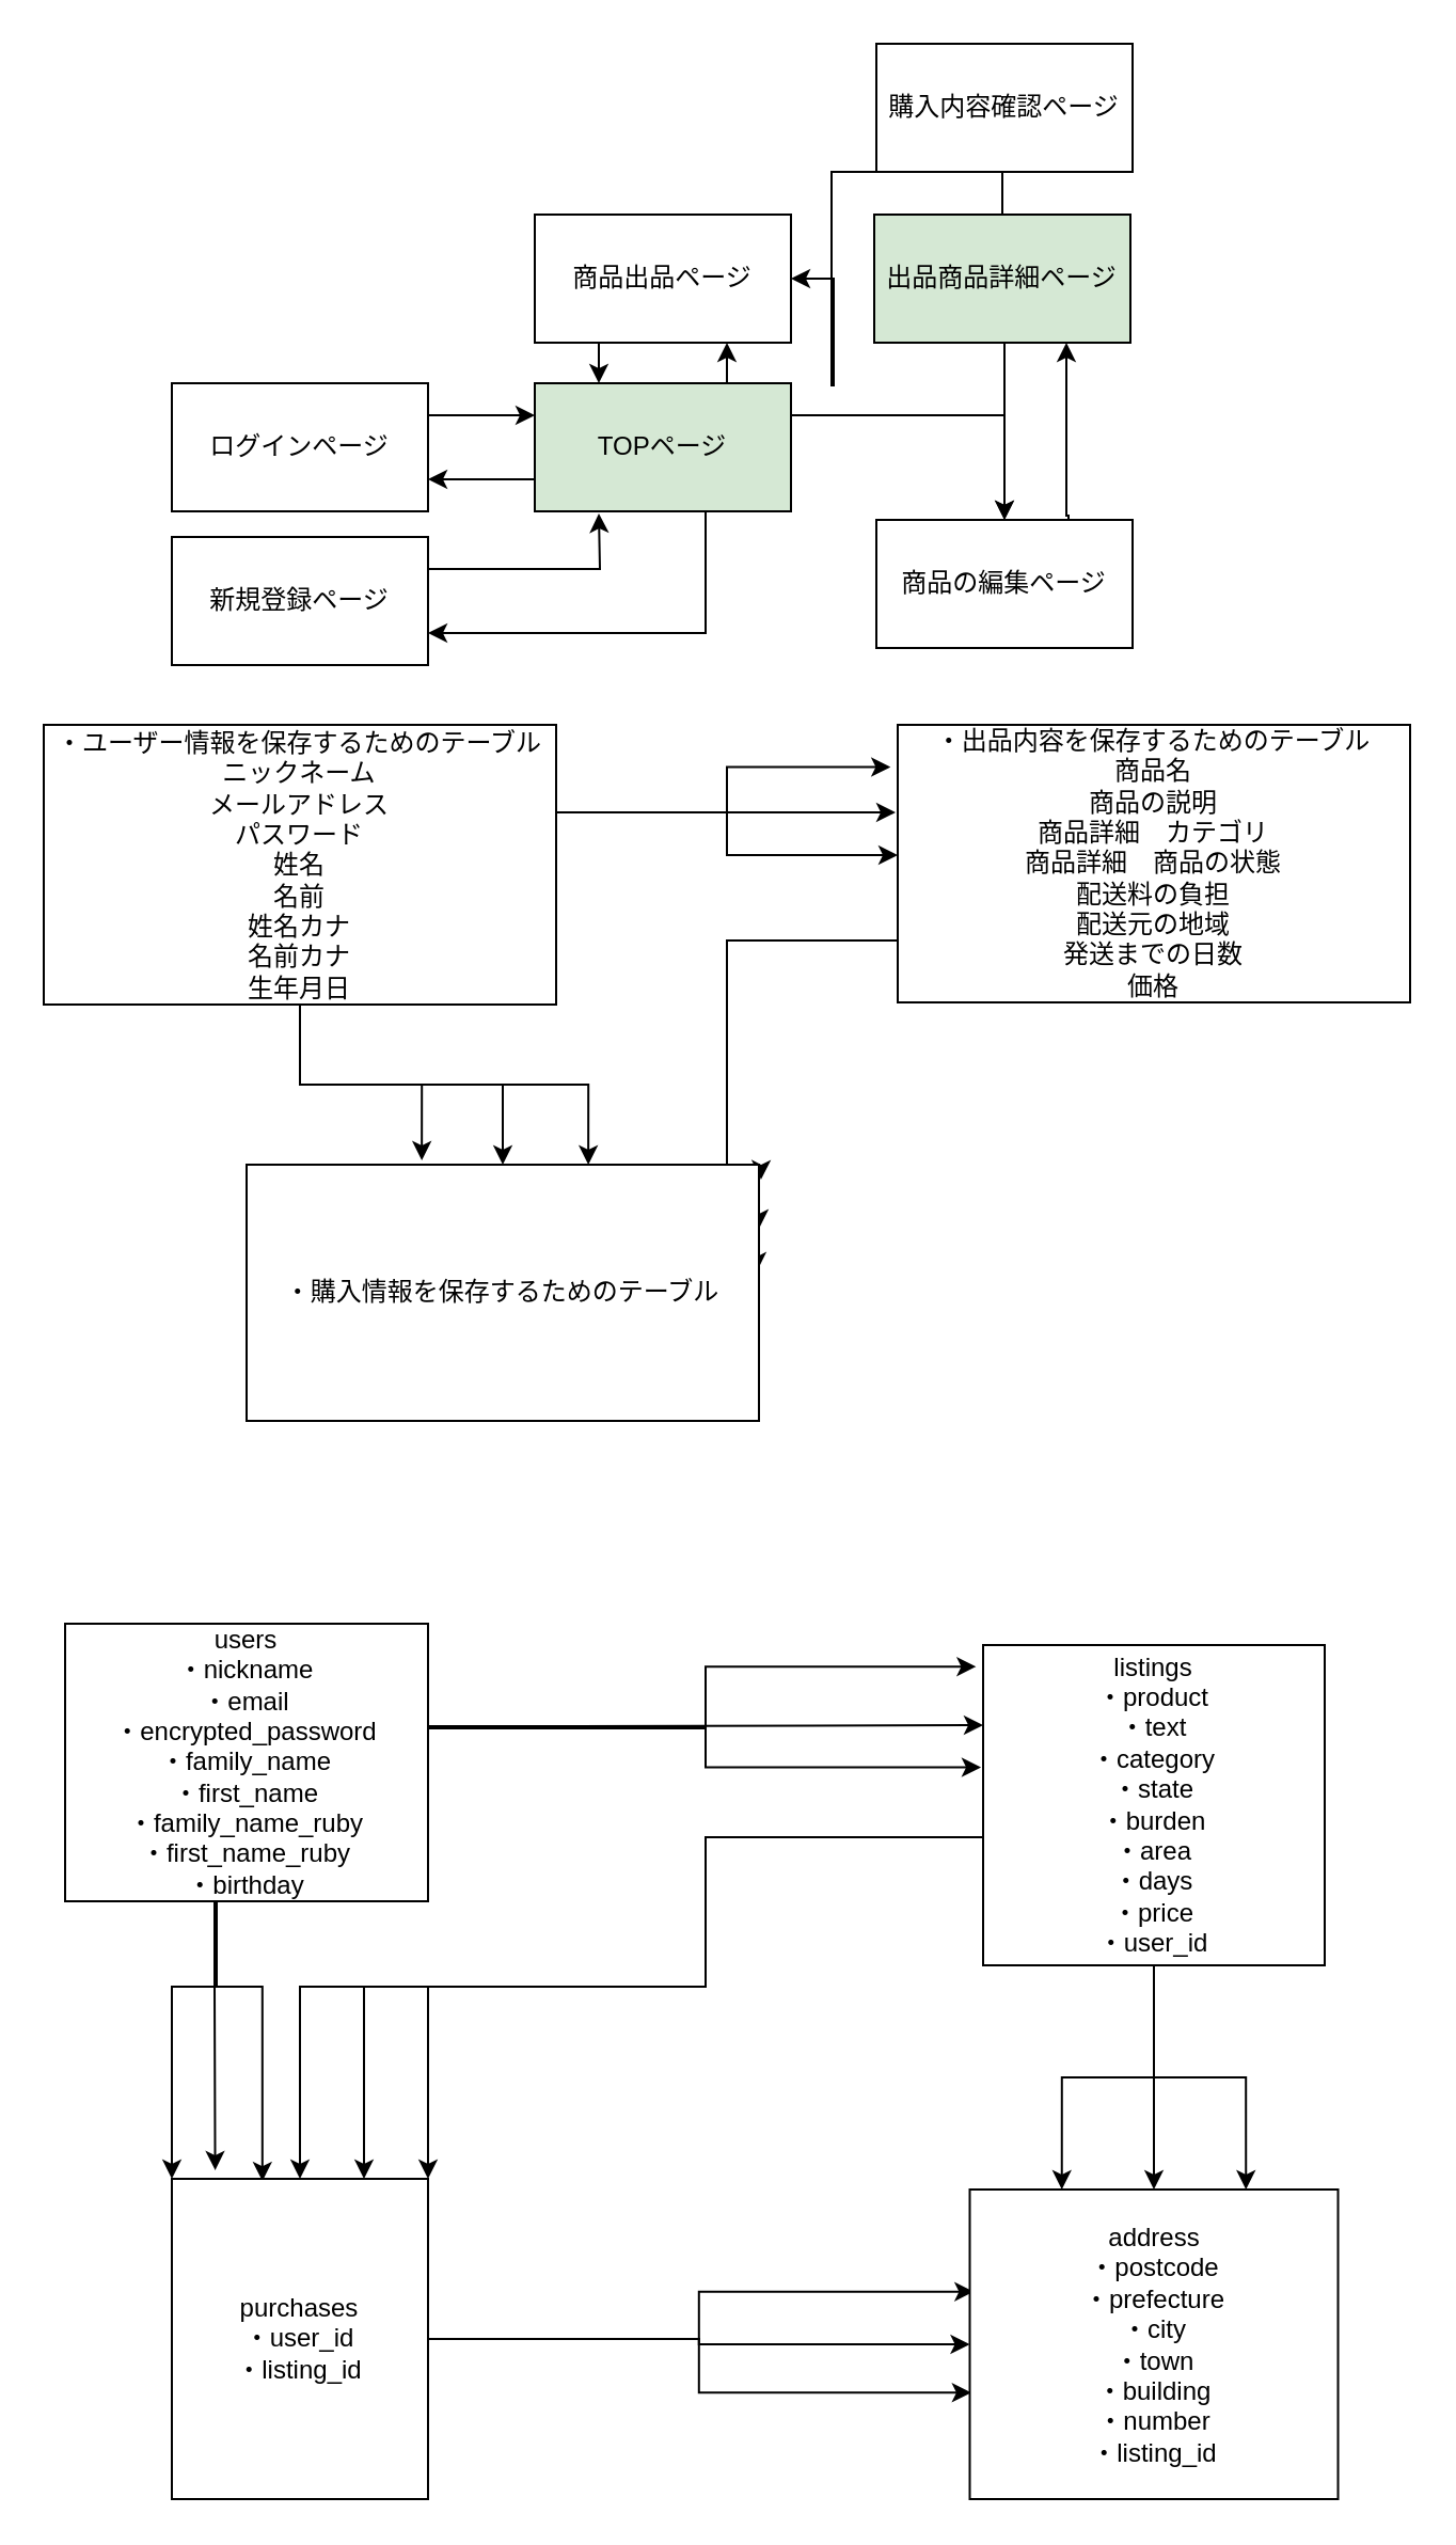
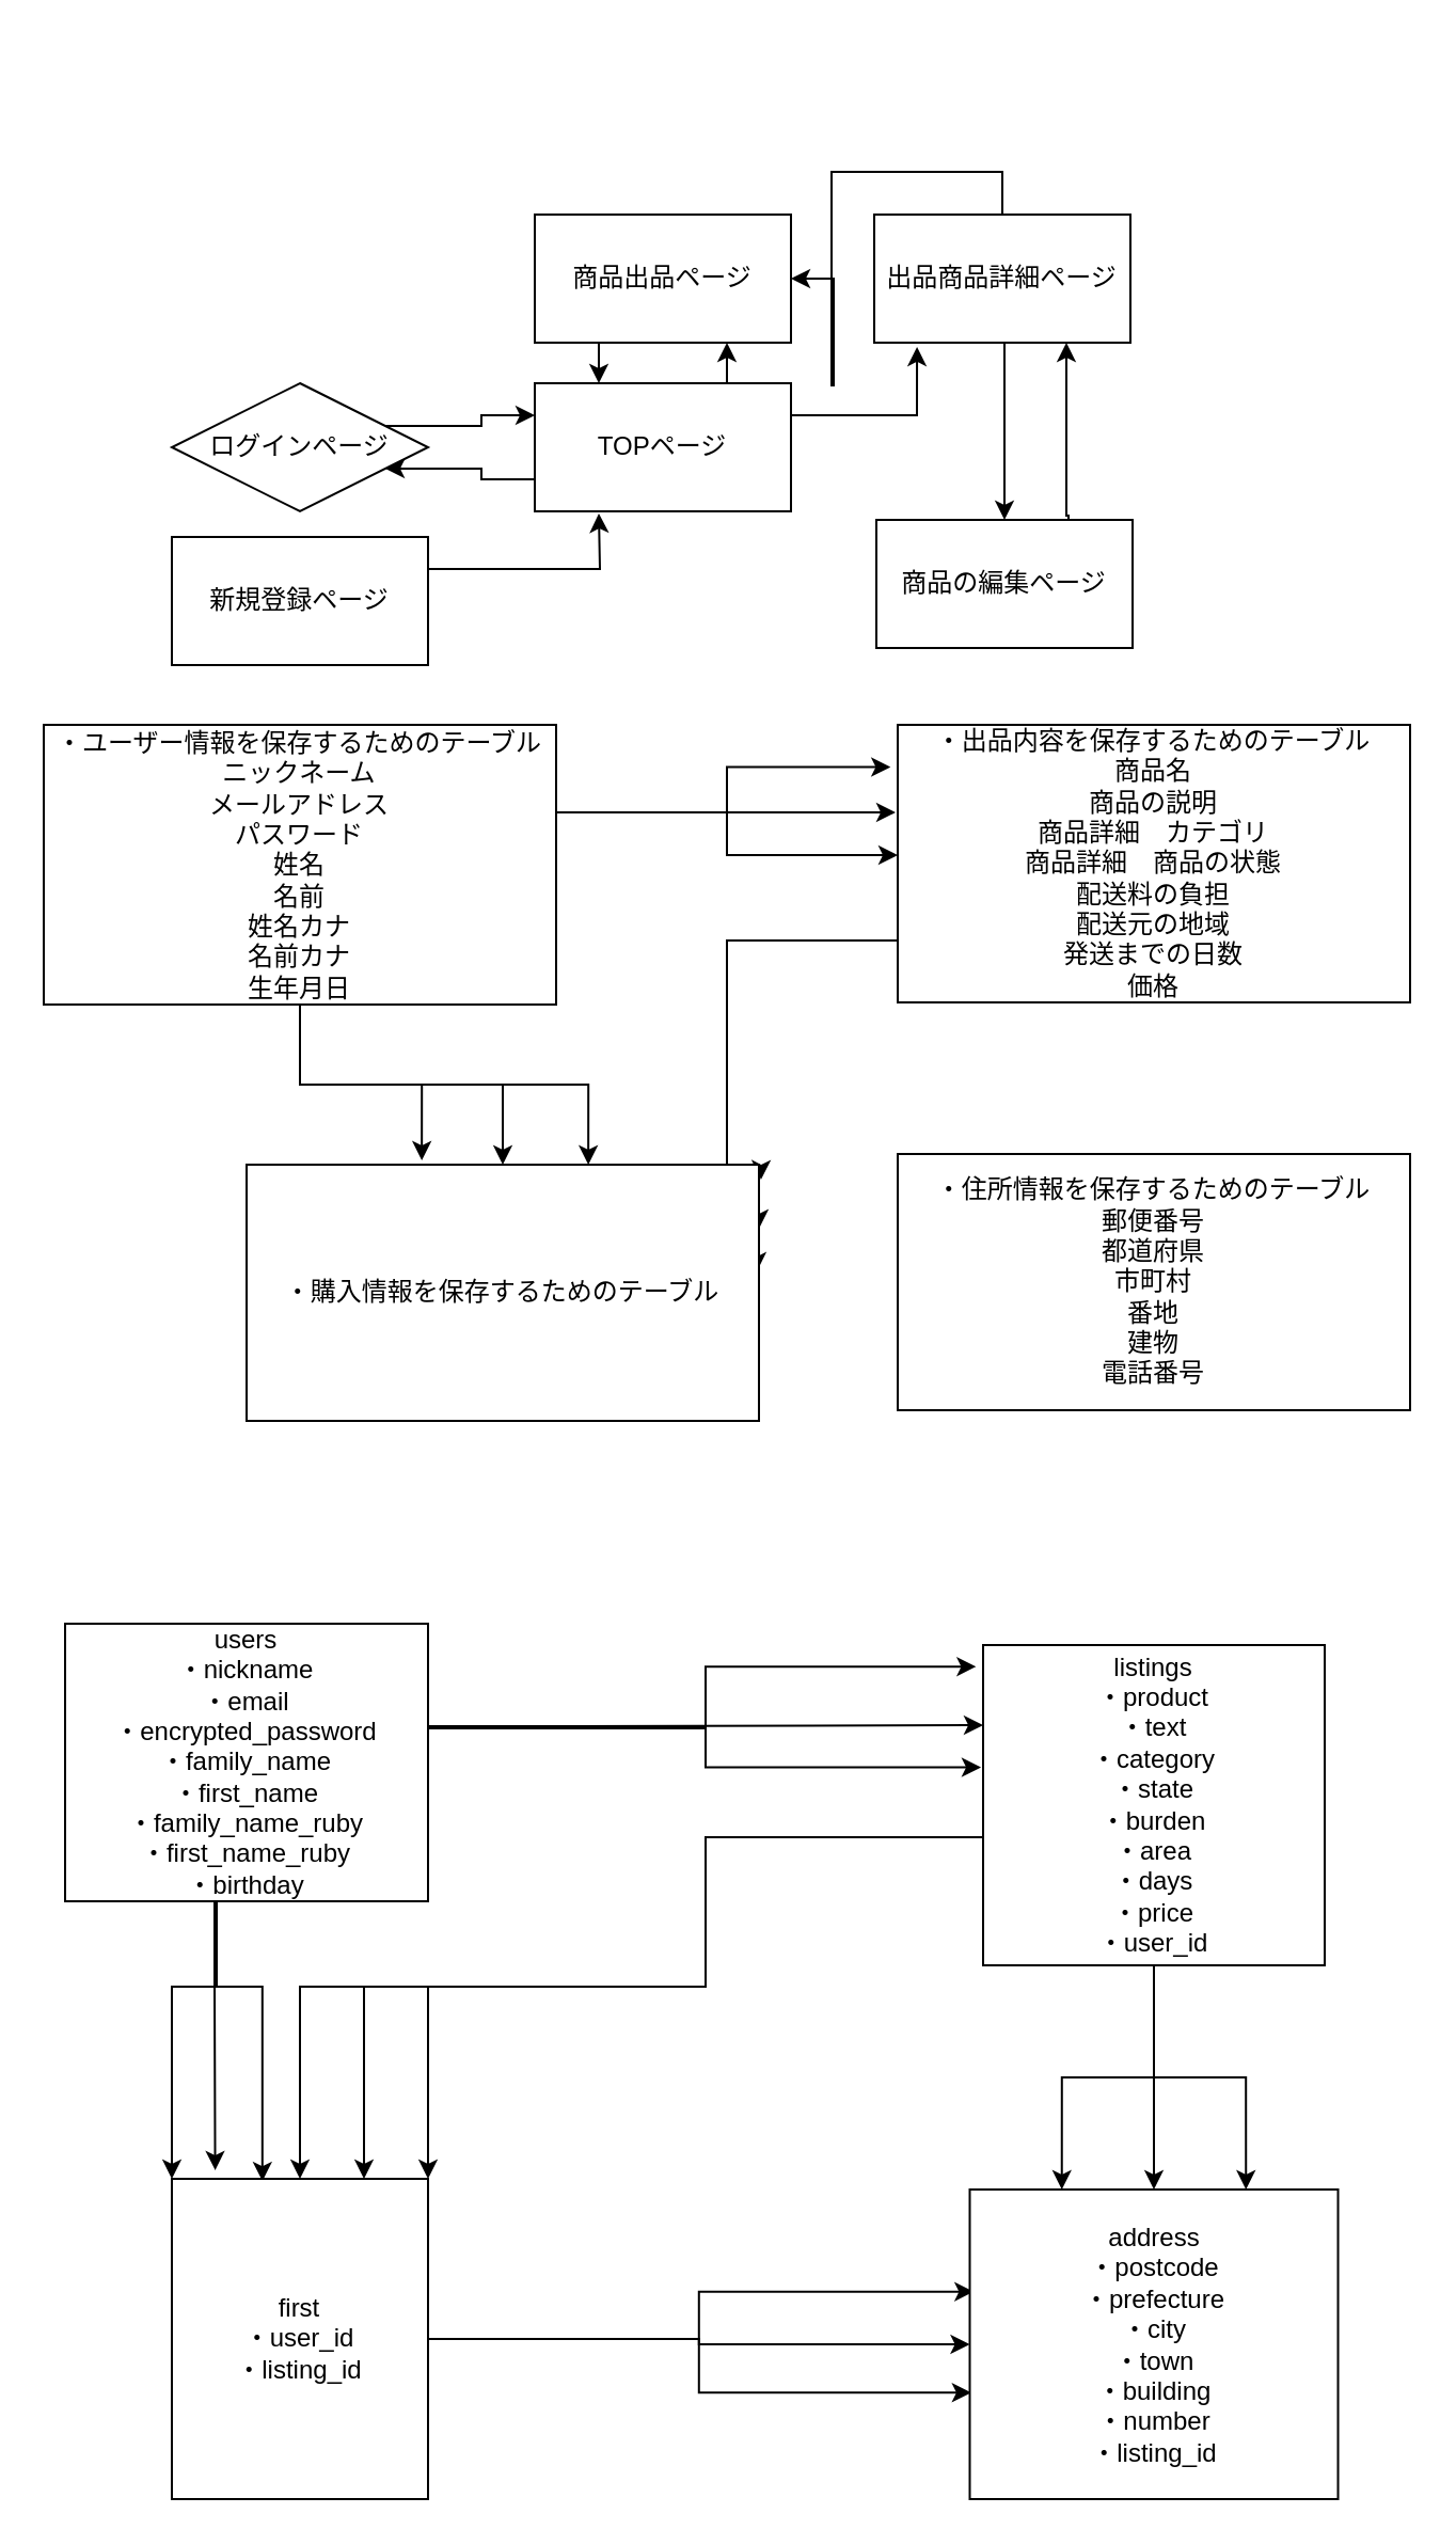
- <mxCell id="16" value="購入内容確認ページ" style="whiteSpace=wrap;html=1;" parent="1" vertex="1"><mxGeometry x="410" width="120" height="60" as="geometry" y="20" /></mxCell>
- <mxCell id="15" value="出品商品詳細ページ" style="whiteSpace=wrap;html=1;fillColor=#d5e8d4;" parent="1" vertex="1"><mxGeometry x="409" y="100" width="120" height="60" as="geometry" /></mxCell>
+ <mxCell id="15" value="出品商品詳細ページ" style="whiteSpace=wrap;html=1;" parent="1" vertex="1"><mxGeometry x="409" y="100" width="120" height="60" as="geometry" /></mxCell>
- <mxCell id="5" style="edgeStyle=orthogonalEdgeStyle;rounded=0;orthogonalLoop=1;jettySize=auto;html=1;exitX=1;exitY=0.25;exitDx=0;exitDy=0;" parent="1" source="6" target="18" edge="1"><mxGeometry relative="1" as="geometry" /></mxCell>
+ <mxCell id="5" style="edgeStyle=orthogonalEdgeStyle;rounded=0;orthogonalLoop=1;jettySize=auto;html=1;exitX=1;exitY=0.25;exitDx=0;exitDy=0;entryX=0.167;entryY=1.033;entryDx=0;entryDy=0;entryPerimeter=0;" parent="1" source="6" target="15" edge="1"><mxGeometry relative="1" as="geometry" /></mxCell>
- <mxCell id="10" value="ログインページ" style="whiteSpace=wrap;html=1;" parent="1" vertex="1"><mxGeometry x="80" y="179" width="120" height="60" as="geometry" /></mxCell>
+ <mxCell id="10" value="ログインページ" style="rhombus;whiteSpace=wrap;html=1;" parent="1" vertex="1"><mxGeometry x="80" y="179" width="120" height="60" as="geometry" /></mxCell>
- <mxCell id="6" value="TOPページ" style="rounded=0;whiteSpace=wrap;html=1;fillColor=#d5e8d4;" parent="1" vertex="1"><mxGeometry x="250" y="179" width="120" height="60" as="geometry" /></mxCell>
+ <mxCell id="6" value="TOPページ" style="rounded=0;whiteSpace=wrap;html=1;" parent="1" vertex="1"><mxGeometry x="250" y="179" width="120" height="60" as="geometry" /></mxCell>
- <mxCell id="4" style="edgeStyle=orthogonalEdgeStyle;rounded=0;orthogonalLoop=1;jettySize=auto;html=1;exitX=0.75;exitY=1;exitDx=0;exitDy=0;entryX=1;entryY=0.75;entryDx=0;entryDy=0;" parent="1" source="6" target="8" edge="1"><mxGeometry relative="1" as="geometry"><Array as="points"><mxPoint x="330" y="239" /><mxPoint x="330" y="296" /></Array></mxGeometry></mxCell>
+ <mxCell id="50" value="・住所情報を保存するためのテーブル&lt;br&gt;郵便番号&lt;br&gt;都道府県&lt;br&gt;市町村&lt;br&gt;番地&lt;br&gt;建物&lt;br&gt;電話番号" style="whiteSpace=wrap;html=1;" parent="1" vertex="1"><mxGeometry x="420" y="540" width="240" height="120" as="geometry" /></mxCell>
- <mxCell id="48" value="purchases&lt;br&gt;・user_id&lt;br&gt;・listing_id" style="whiteSpace=wrap;html=1;" parent="1" vertex="1"><mxGeometry x="80" y="1020" width="120" height="150" as="geometry" /></mxCell>
+ <mxCell id="48" value="first&lt;br&gt;・user_id&lt;br&gt;・listing_id" style="whiteSpace=wrap;html=1;" parent="1" vertex="1"><mxGeometry x="80" y="1020" width="120" height="150" as="geometry" /></mxCell>
